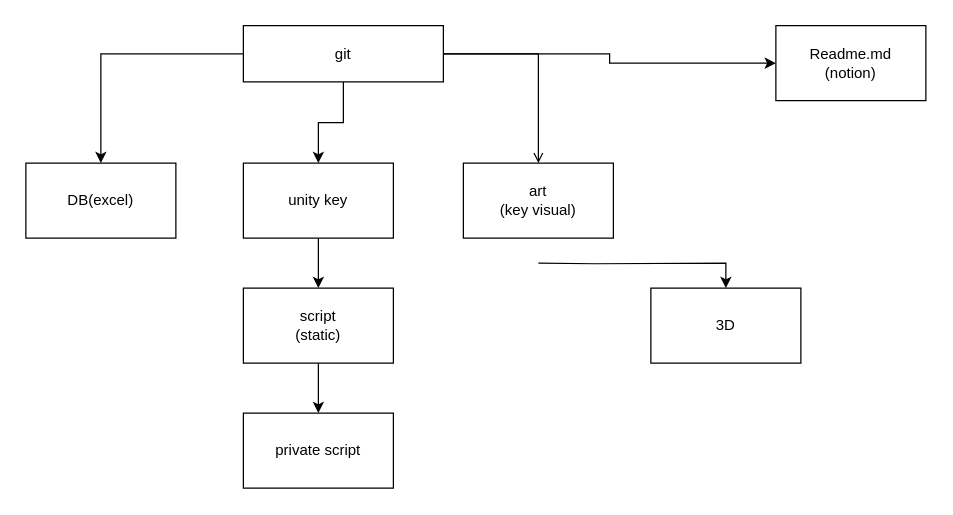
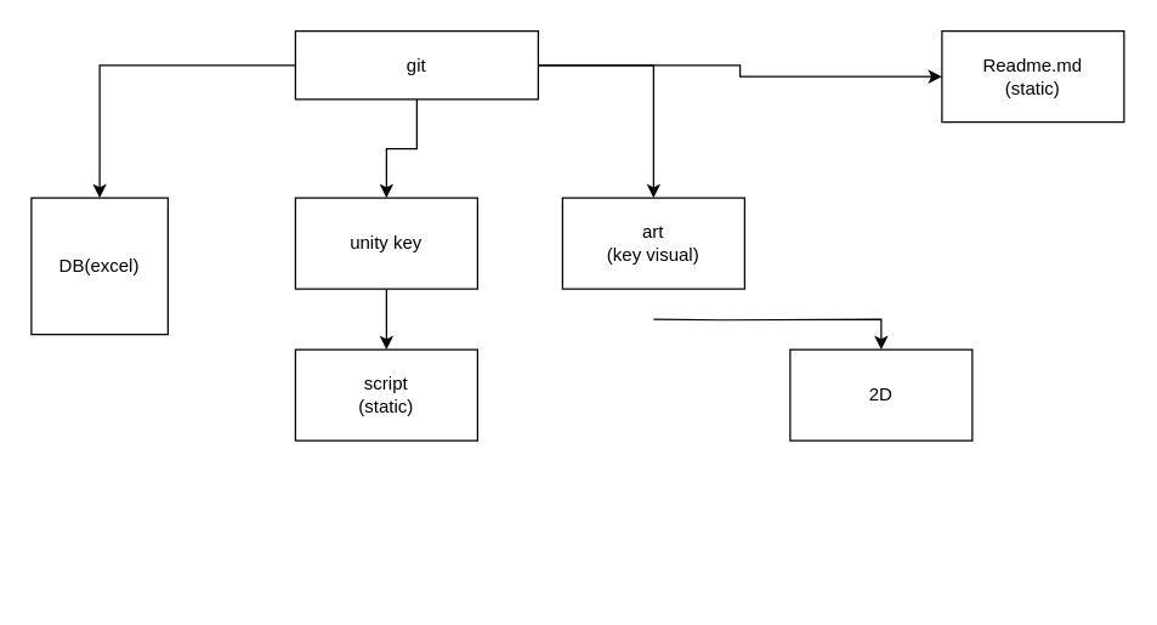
- <mxCell id="16" value="Readme.md&lt;div&gt;(notion)&lt;/div&gt;" style="rounded=0;whiteSpace=wrap;html=1;" vertex="1" parent="1"><mxGeometry x="620" y="20" width="120" height="60" as="geometry" /></mxCell>
+ <mxCell id="16" value="Readme.md&lt;div&gt;(static)&lt;/div&gt;" style="rounded=0;whiteSpace=wrap;html=1;" vertex="1" parent="1"><mxGeometry x="620" y="20" width="120" height="60" as="geometry" /></mxCell>
- <mxCell id="4" style="edgeStyle=orthogonalEdgeStyle;rounded=0;orthogonalLoop=1;jettySize=auto;html=1;entryX=0.5;entryY=0;entryDx=0;entryDy=0;endArrow=open;" edge="1" parent="1" source="6" target="11"><mxGeometry relative="1" as="geometry" /></mxCell>
+ <mxCell id="4" style="edgeStyle=orthogonalEdgeStyle;rounded=0;orthogonalLoop=1;jettySize=auto;html=1;entryX=0.5;entryY=0;entryDx=0;entryDy=0;" edge="1" parent="1" source="6" target="11"><mxGeometry relative="1" as="geometry" /></mxCell>
- <mxCell id="9" value="DB(excel)" style="rounded=0;whiteSpace=wrap;html=1;" vertex="1" parent="1"><mxGeometry x="20" y="130" width="120" height="60" as="geometry" /></mxCell>
+ <mxCell id="9" value="DB(excel)" style="rounded=0;whiteSpace=wrap;html=1;" vertex="1" parent="1"><mxGeometry x="20" y="130" width="90" height="90" as="geometry" /></mxCell>
- <mxCell id="15" value="3D" style="rounded=0;whiteSpace=wrap;html=1;" vertex="1" parent="1"><mxGeometry x="520" y="230" width="120" height="60" as="geometry" /></mxCell>
+ <mxCell id="15" value="2D" style="rounded=0;whiteSpace=wrap;html=1;" vertex="1" parent="1"><mxGeometry x="520" y="230" width="120" height="60" as="geometry" /></mxCell>
- <mxCell id="12" style="edgeStyle=orthogonalEdgeStyle;rounded=0;orthogonalLoop=1;jettySize=auto;html=1;entryX=0.5;entryY=0;entryDx=0;entryDy=0;" edge="1" parent="1" source="13" target="14"><mxGeometry relative="1" as="geometry" /></mxCell>
- <mxCell id="14" value="private script" style="rounded=0;whiteSpace=wrap;html=1;" vertex="1" parent="1"><mxGeometry x="194" y="330" width="120" height="60" as="geometry" /></mxCell>
